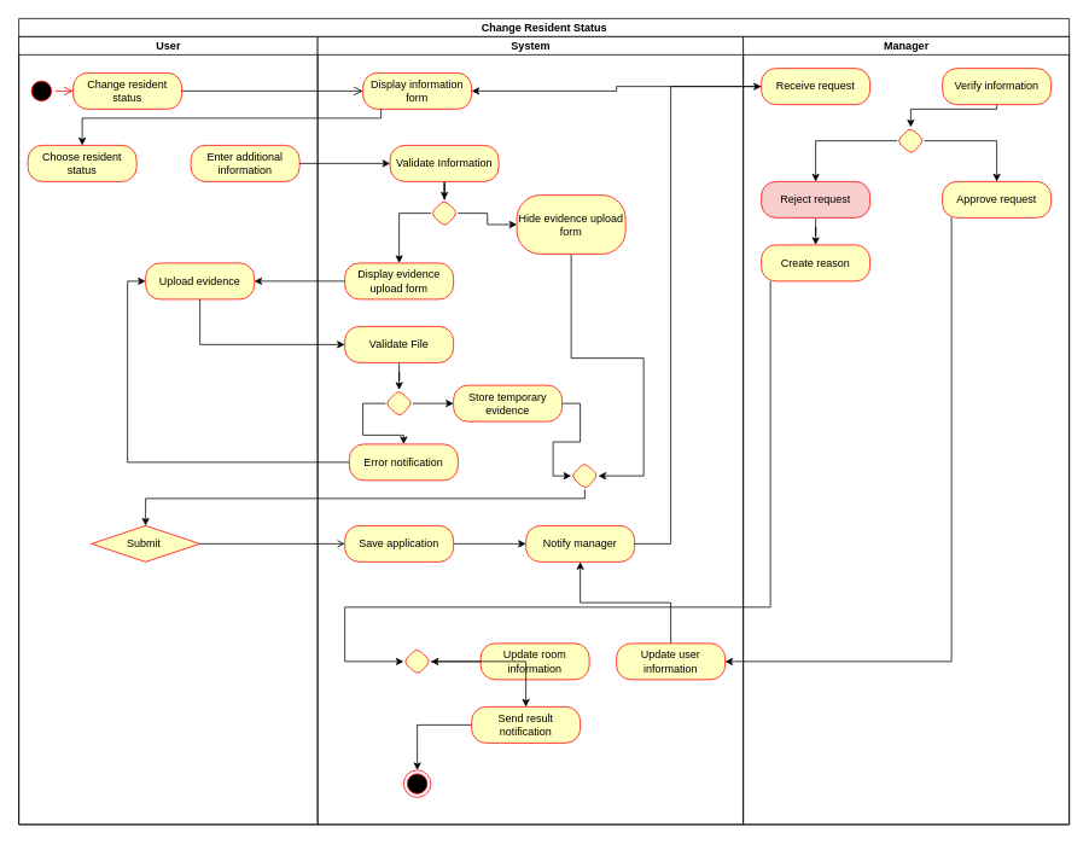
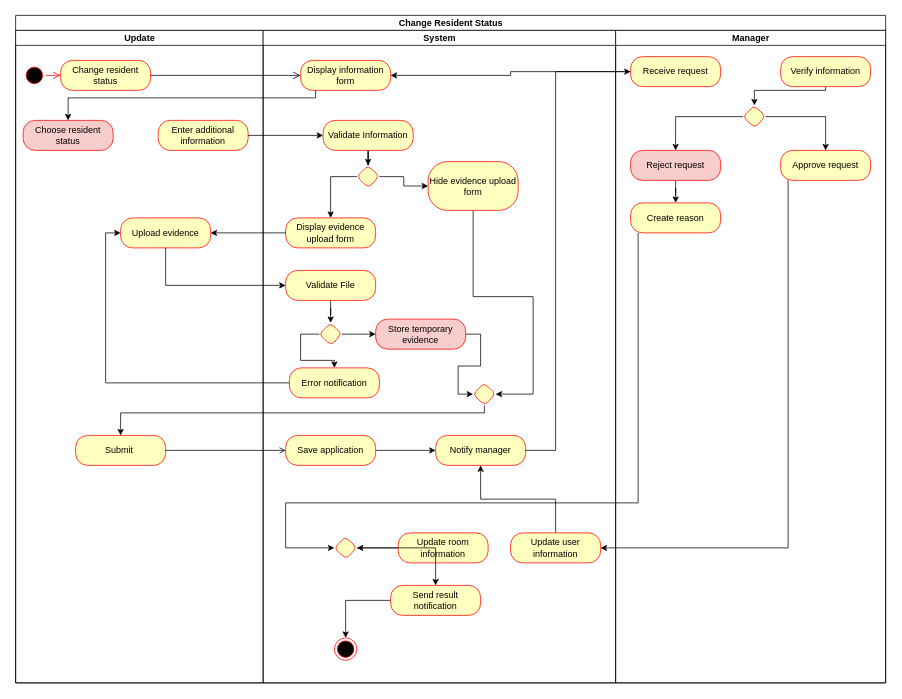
- <mxCell id="3" value="User" style="swimlane;startSize=20;html=1;" parent="2" vertex="1"><mxGeometry y="20" width="330" height="870" as="geometry" /></mxCell>
+ <mxCell id="3" value="Update" style="swimlane;startSize=20;html=1;" parent="2" vertex="1"><mxGeometry y="20" width="330" height="870" as="geometry" /></mxCell>
- <mxCell id="7" value="Choose resident status" style="rounded=1;whiteSpace=wrap;html=1;arcSize=40;fontColor=#000000;fillColor=#ffffc0;strokeColor=#ff0000;" parent="3" vertex="1"><mxGeometry x="10" y="120" width="120" height="40" as="geometry" /></mxCell>
+ <mxCell id="7" value="Choose resident status" style="rounded=1;whiteSpace=wrap;html=1;arcSize=40;fontColor=#000000;fillColor=#f8cecc;strokeColor=#ff0000;" parent="3" vertex="1"><mxGeometry x="10" y="120" width="120" height="40" as="geometry" /></mxCell>
- <mxCell id="24" value="Store temporary evidence" style="rounded=1;whiteSpace=wrap;html=1;arcSize=40;fontColor=#000000;fillColor=#ffffc0;strokeColor=#ff0000;" parent="11" vertex="1"><mxGeometry x="150" y="385" width="120" height="40" as="geometry" /></mxCell>
+ <mxCell id="24" value="Store temporary evidence" style="rounded=1;whiteSpace=wrap;html=1;arcSize=40;fontColor=#000000;fillColor=#f8cecc;strokeColor=#ff0000;" parent="11" vertex="1"><mxGeometry x="150" y="385" width="120" height="40" as="geometry" /></mxCell>
- <mxCell id="10" value="Submit " style="rhombus;whiteSpace=wrap;html=1;arcSize=40;fontColor=#000000;fillColor=#ffffc0;strokeColor=#ff0000;" parent="3" vertex="1"><mxGeometry x="80" y="540" width="120" height="40" as="geometry" /></mxCell>
+ <mxCell id="10" value="Submit " style="rounded=1;whiteSpace=wrap;html=1;arcSize=40;fontColor=#000000;fillColor=#ffffc0;strokeColor=#ff0000;" parent="3" vertex="1"><mxGeometry x="80" y="540" width="120" height="40" as="geometry" /></mxCell>
